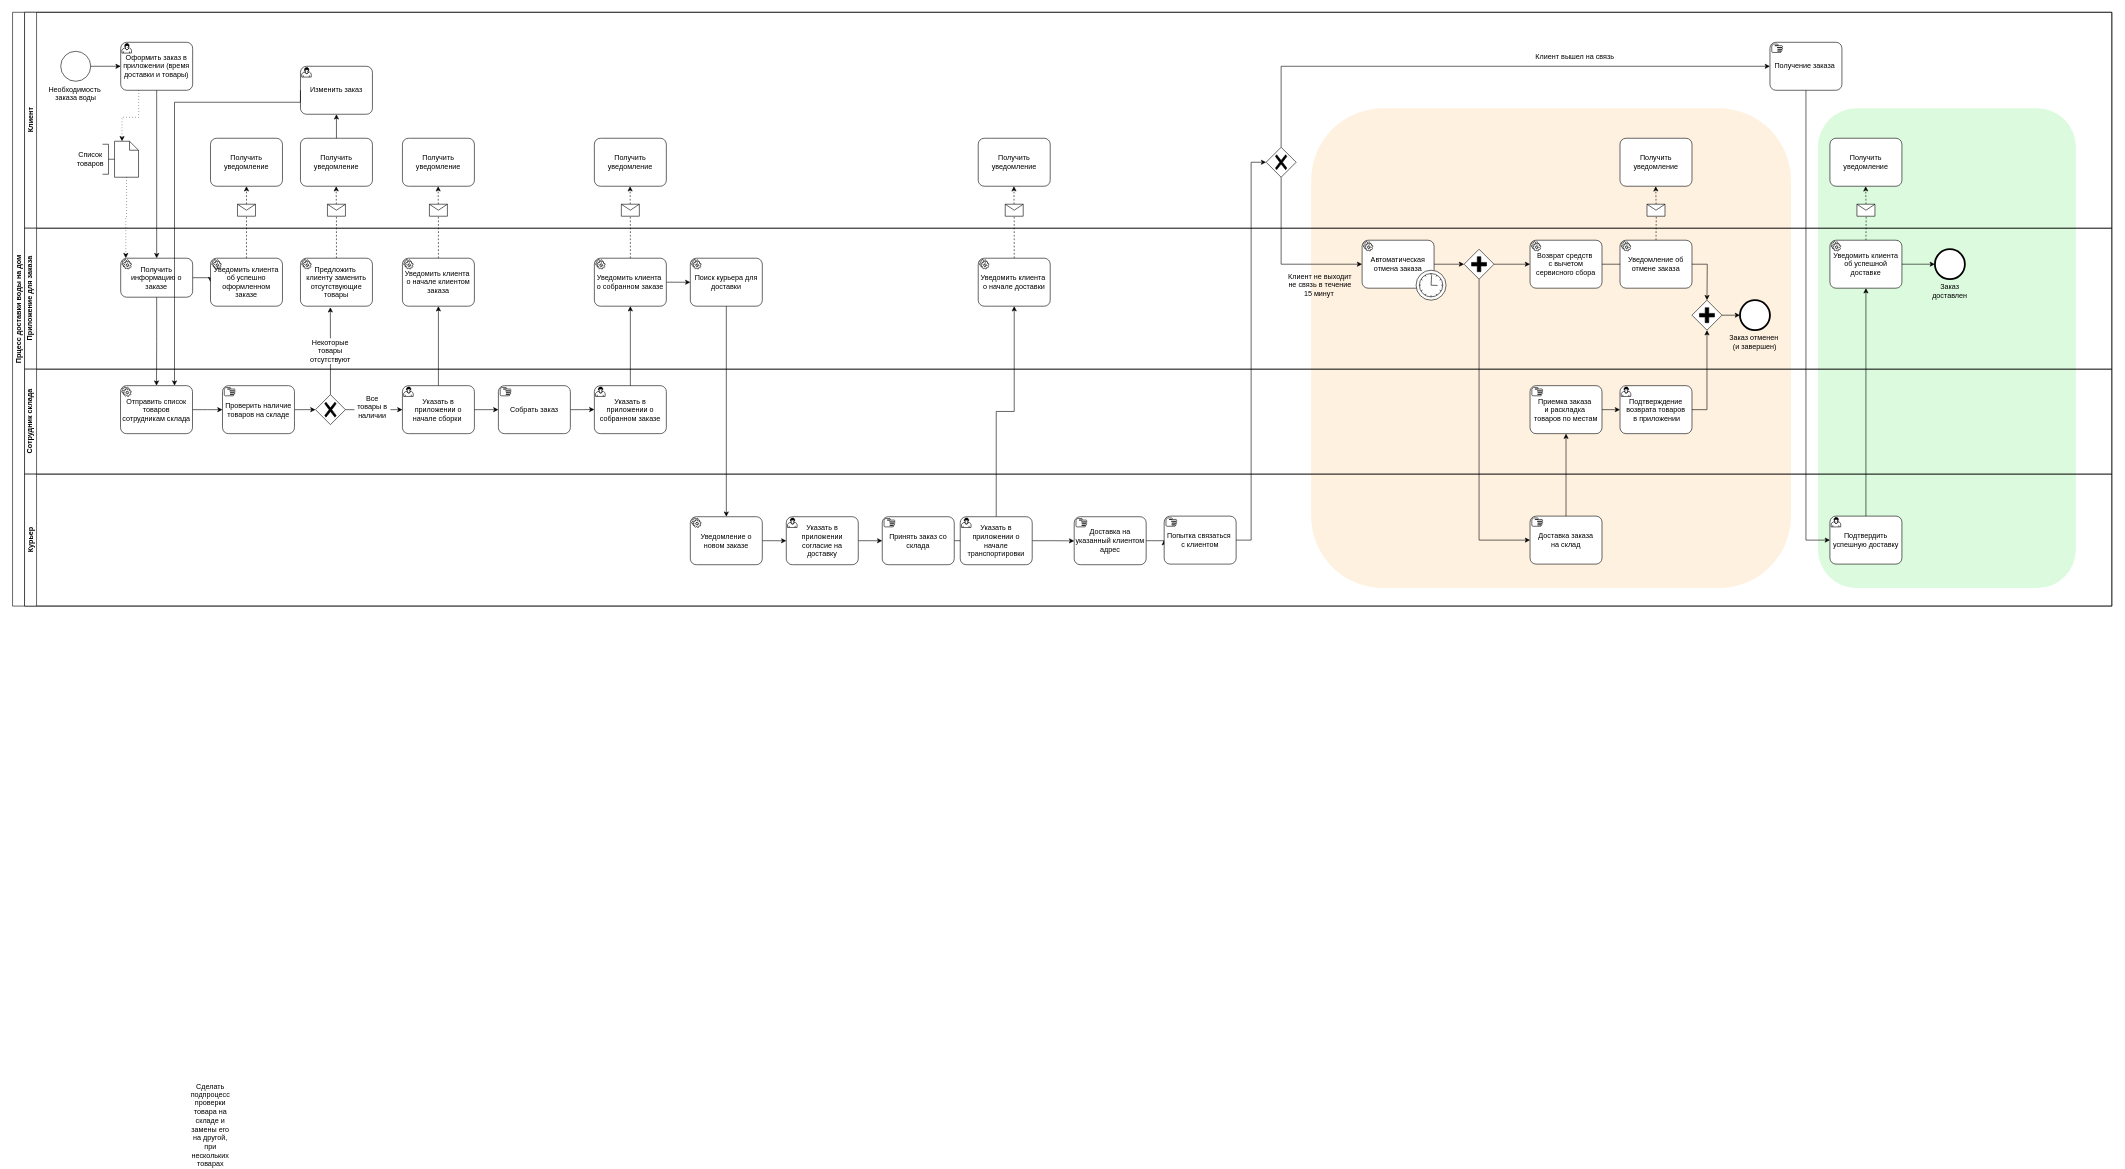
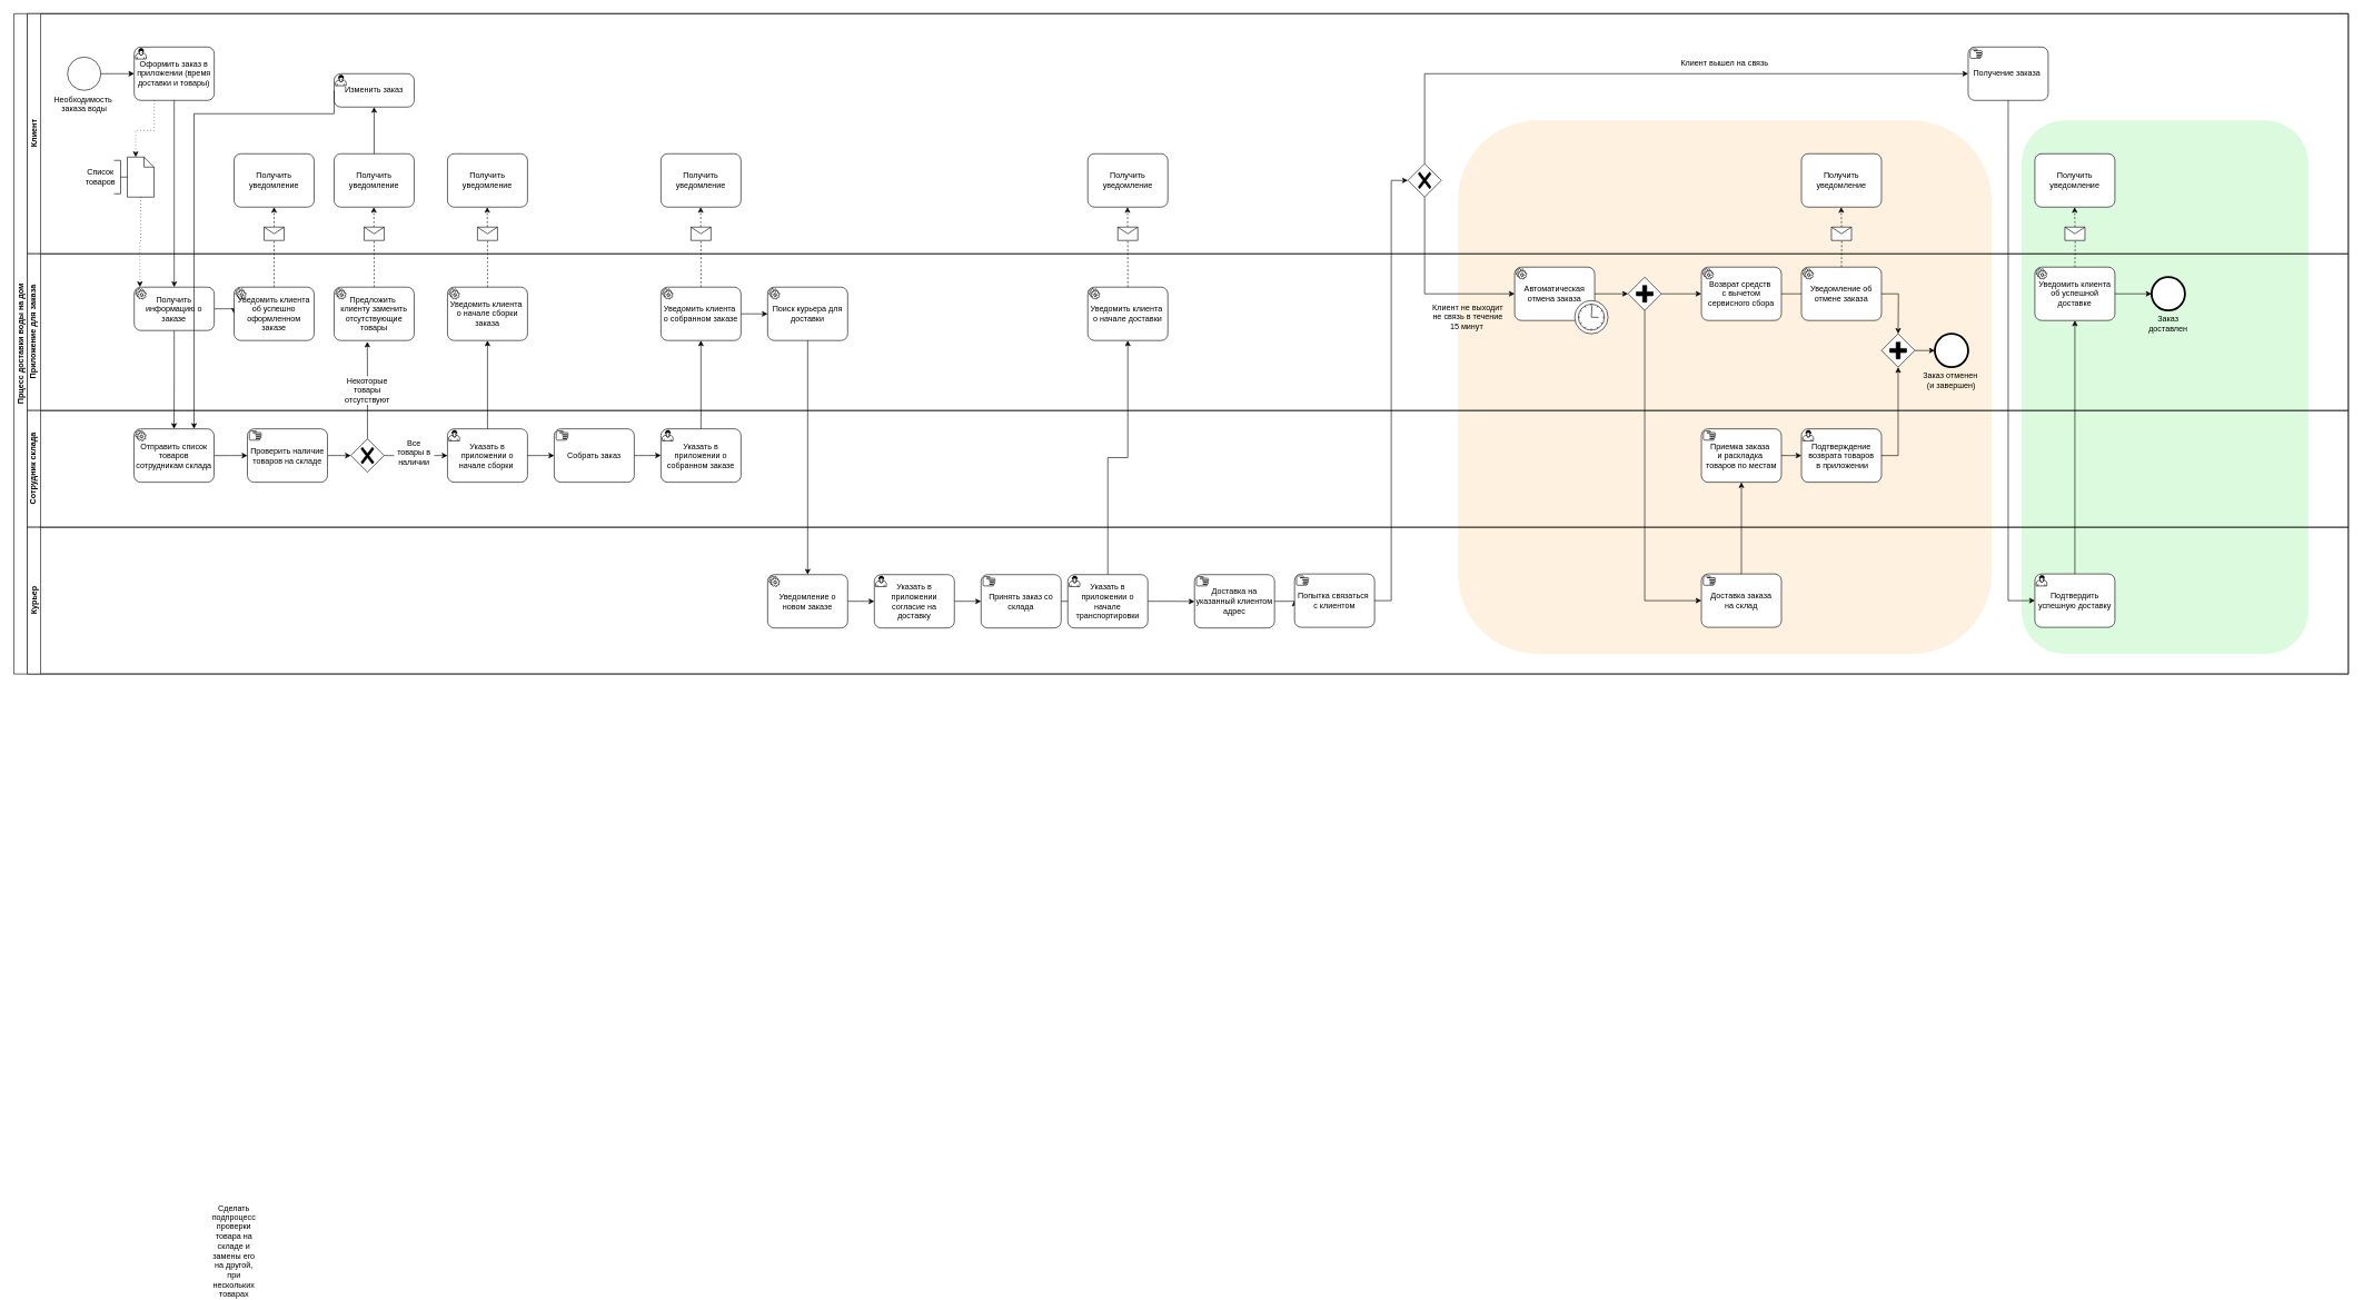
- <mxCell id="16" value="Клиент вышел на связь" style="text;strokeColor=none;align=center;fillColor=none;html=1;verticalAlign=middle;whiteSpace=wrap;rounded=0;" vertex="1" parent="7"><mxGeometry x="2490" y="60" width="190" height="30" as="geometry" /></mxCell>
+ <mxCell id="16" value="Клиент вышел на связь" style="text;strokeColor=none;align=center;fillColor=none;html=1;verticalAlign=middle;whiteSpace=wrap;rounded=0;" vertex="1" parent="7"><mxGeometry x="2450" y="60" width="190" height="30" as="geometry" /></mxCell>
- <mxCell id="25" value="Изменить заказ" style="points=[[0.25,0,0],[0.5,0,0],[0.75,0,0],[1,0.25,0],[1,0.5,0],[1,0.75,0],[0.75,1,0],[0.5,1,0],[0.25,1,0],[0,0.75,0],[0,0.5,0],[0,0.25,0]];shape=mxgraph.bpmn.task;whiteSpace=wrap;rectStyle=rounded;size=10;html=1;container=1;expand=0;collapsible=0;taskMarker=user;" vertex="1" parent="7"><mxGeometry x="460" y="90" width="120" height="80" as="geometry" /></mxCell>
+ <mxCell id="25" value="Изменить заказ" style="points=[[0.25,0,0],[0.5,0,0],[0.75,0,0],[1,0.25,0],[1,0.5,0],[1,0.75,0],[0.75,1,0],[0.5,1,0],[0.25,1,0],[0,0.75,0],[0,0.5,0],[0,0.25,0]];shape=mxgraph.bpmn.task;whiteSpace=wrap;rectStyle=rounded;size=10;html=1;container=1;expand=0;collapsible=0;taskMarker=user;" vertex="1" parent="7"><mxGeometry x="460" y="90" width="120" height="50" as="geometry" /></mxCell>
- <mxCell id="65" value="Уведомить клиента&amp;nbsp;&lt;div&gt;о начале клиентом заказа&lt;/div&gt;" style="points=[[0.25,0,0],[0.5,0,0],[0.75,0,0],[1,0.25,0],[1,0.5,0],[1,0.75,0],[0.75,1,0],[0.5,1,0],[0.25,1,0],[0,0.75,0],[0,0.5,0],[0,0.25,0]];shape=mxgraph.bpmn.task;whiteSpace=wrap;rectStyle=rounded;size=10;html=1;container=1;expand=0;collapsible=0;taskMarker=service;" vertex="1" parent="34"><mxGeometry x="629.996" y="50" width="120" height="80" as="geometry" /></mxCell>
+ <mxCell id="65" value="Уведомить клиента&amp;nbsp;&lt;div&gt;о начале сборки заказа&lt;/div&gt;" style="points=[[0.25,0,0],[0.5,0,0],[0.75,0,0],[1,0.25,0],[1,0.5,0],[1,0.75,0],[0.75,1,0],[0.5,1,0],[0.25,1,0],[0,0.75,0],[0,0.5,0],[0,0.25,0]];shape=mxgraph.bpmn.task;whiteSpace=wrap;rectStyle=rounded;size=10;html=1;container=1;expand=0;collapsible=0;taskMarker=service;" vertex="1" parent="34"><mxGeometry x="629.996" y="50" width="120" height="80" as="geometry" /></mxCell>
